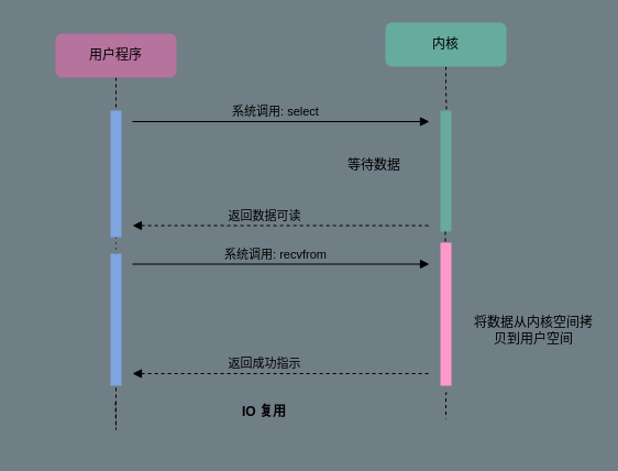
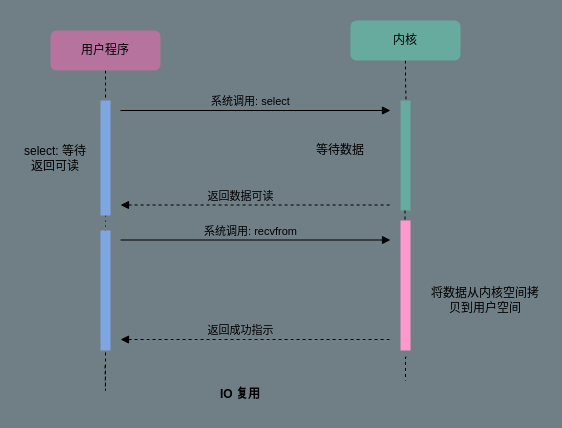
+ <mxCell id="8" value="select: 等待返回可读" style="text;html=1;strokeColor=none;fillColor=none;align=center;verticalAlign=middle;whiteSpace=wrap;rounded=0;" parent="1" vertex="1"><mxGeometry x="20" y="147.5" width="70" height="20" as="geometry" /></mxCell>
- <mxCell id="21" value="IO 复用" style="text;align=center;fontStyle=1;verticalAlign=middle;spacingLeft=3;spacingRight=3;strokeColor=none;rotatable=0;points=[[0,0.5],[1,0.5]];portConstraint=eastwest;" vertex="1" parent="1"><mxGeometry x="200" y="360" width="80" height="26" as="geometry" /></mxCell>
+ <mxCell id="21" value="IO 复用" style="text;align=center;fontStyle=1;verticalAlign=middle;spacingLeft=3;spacingRight=3;strokeColor=none;rotatable=0;points=[[0,0.5],[1,0.5]];portConstraint=eastwest;" vertex="1" parent="1"><mxGeometry x="200" y="380" width="80" height="26" as="geometry" /></mxCell>
